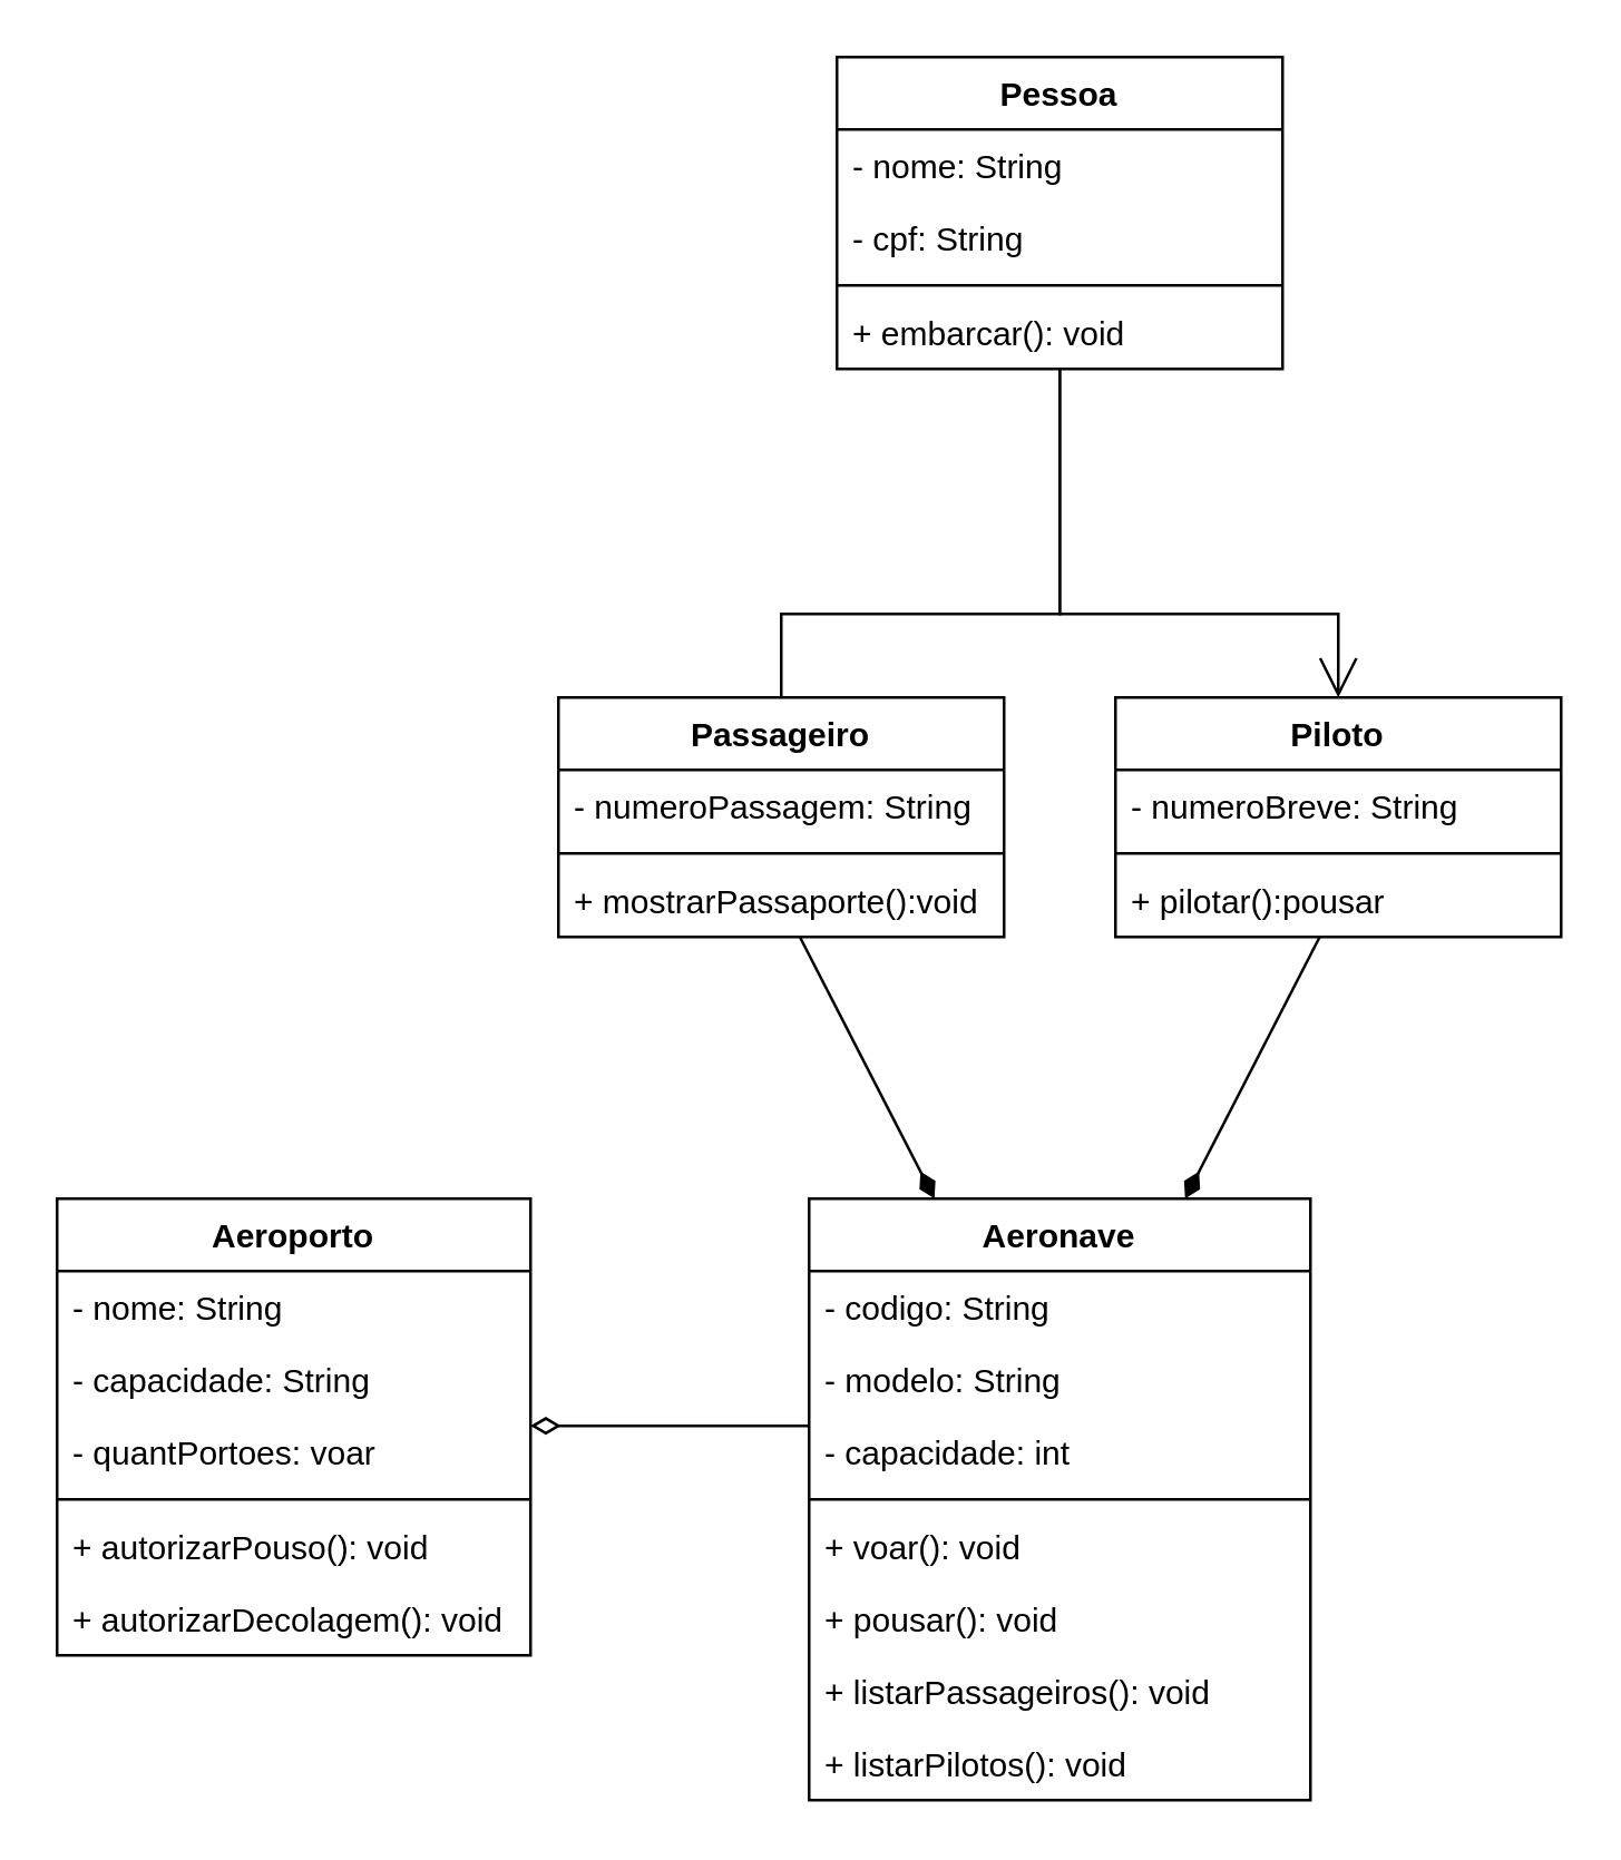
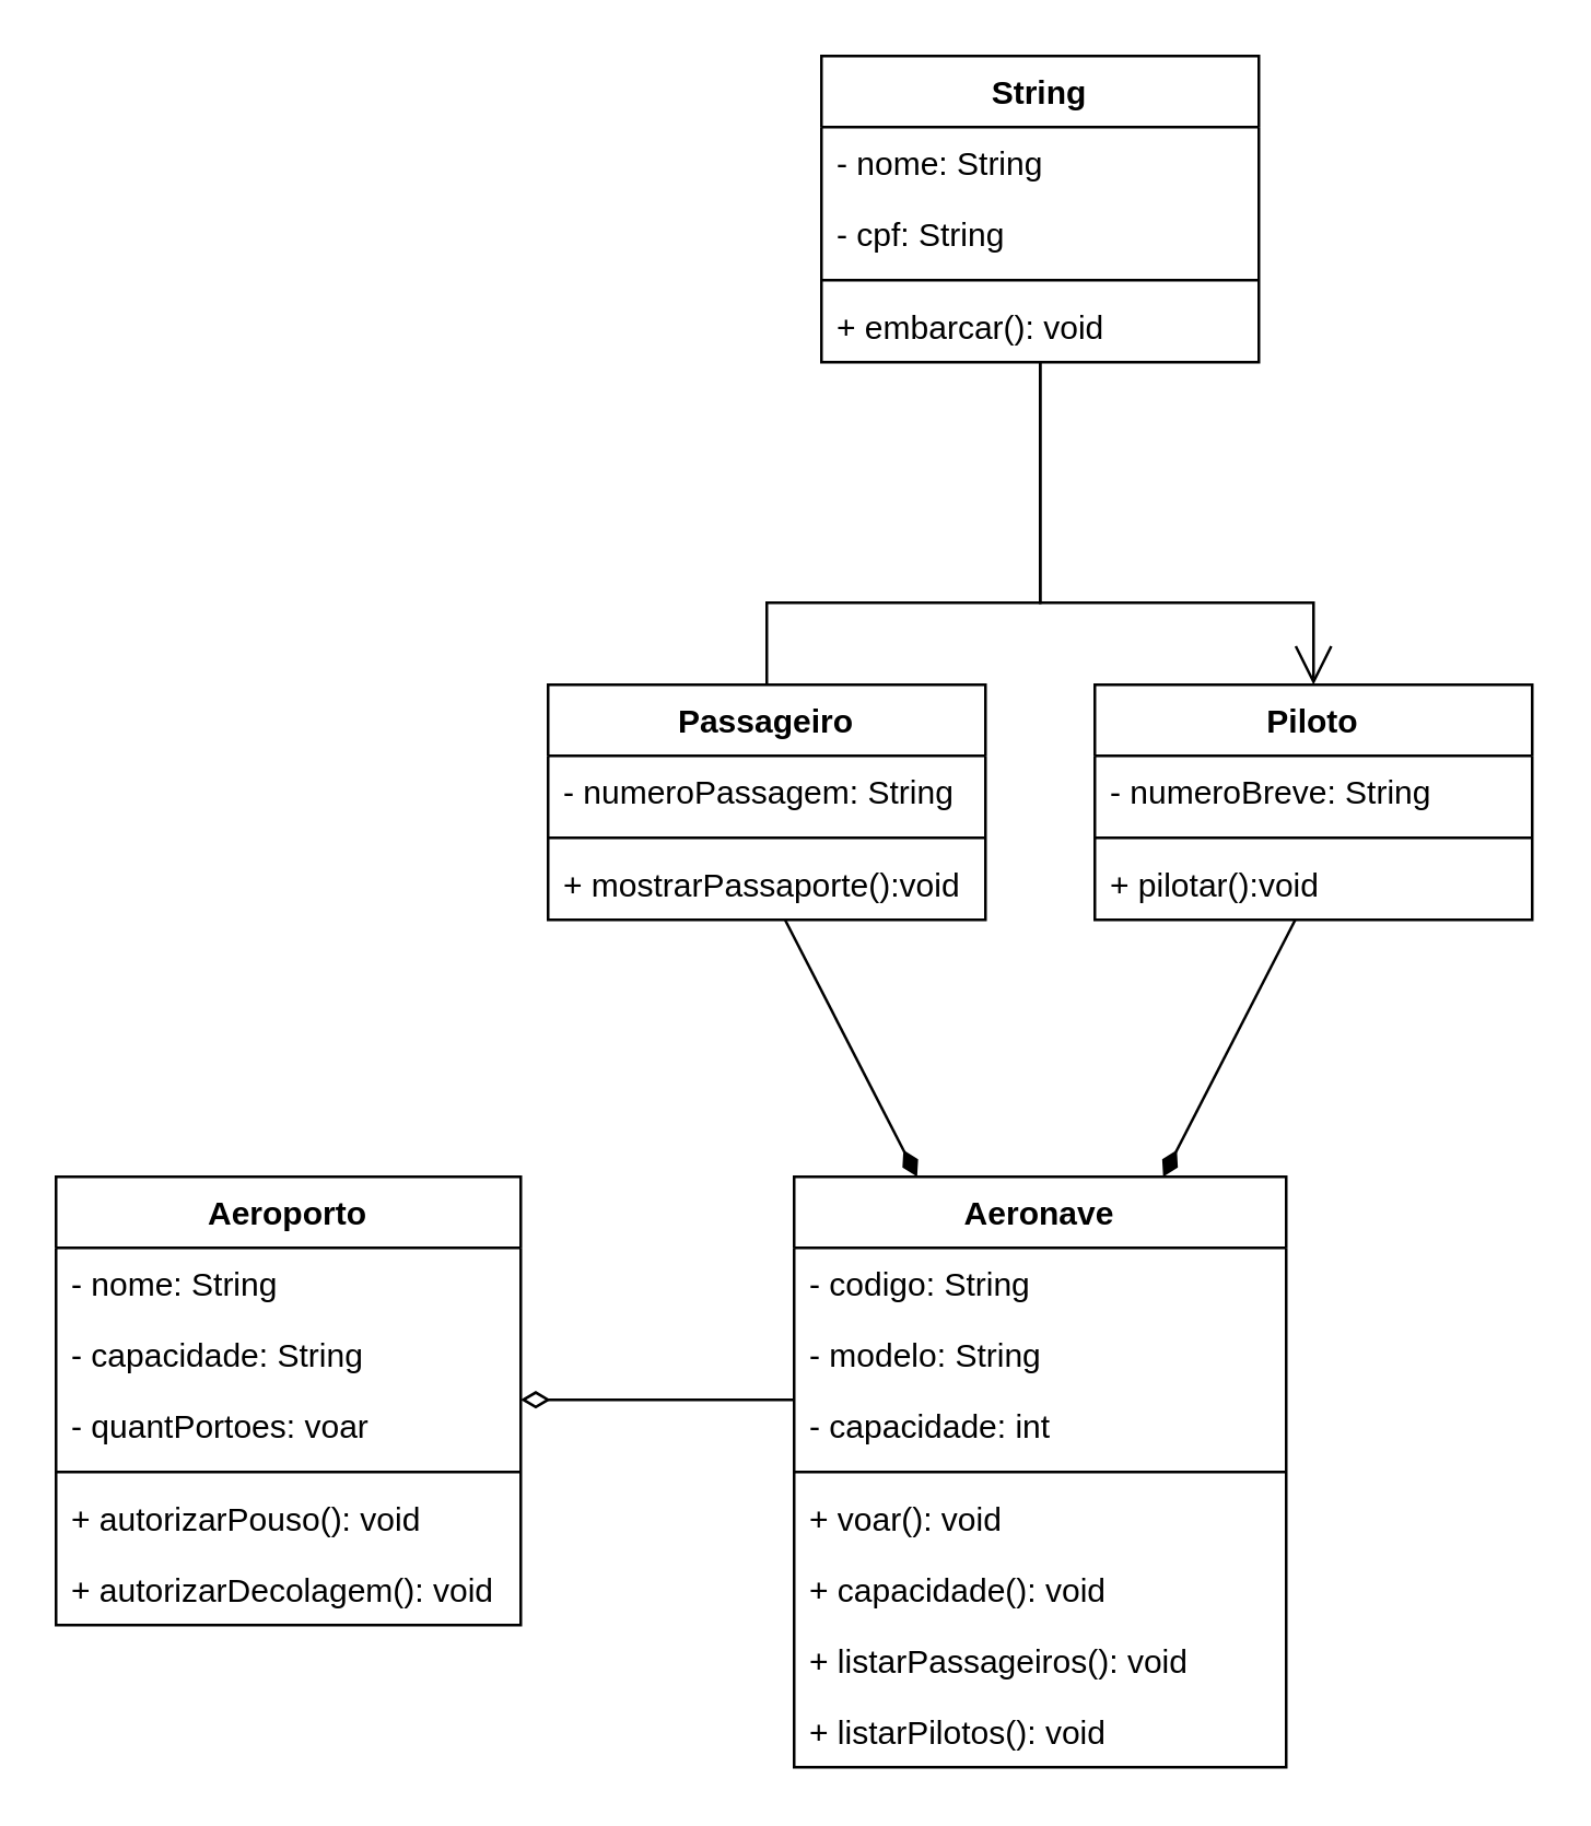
- <mxCell id="2" value="Pessoa" style="swimlane;fontStyle=1;align=center;verticalAlign=top;childLayout=stackLayout;horizontal=1;startSize=26;horizontalStack=0;resizeParent=1;resizeParentMax=0;resizeLast=0;collapsible=1;marginBottom=0;whiteSpace=wrap;html=1;" vertex="1" parent="1"><mxGeometry x="300" y="20" width="160" height="112" as="geometry" /></mxCell>
+ <mxCell id="2" value="String" style="swimlane;fontStyle=1;align=center;verticalAlign=top;childLayout=stackLayout;horizontal=1;startSize=26;horizontalStack=0;resizeParent=1;resizeParentMax=0;resizeLast=0;collapsible=1;marginBottom=0;whiteSpace=wrap;html=1;" vertex="1" parent="1"><mxGeometry x="300" y="20" width="160" height="112" as="geometry" /></mxCell>
- <mxCell id="14" value="+ pilotar():pousar" style="text;strokeColor=none;fillColor=none;align=left;verticalAlign=top;spacingLeft=4;spacingRight=4;overflow=hidden;rotatable=0;points=[[0,0.5],[1,0.5]];portConstraint=eastwest;whiteSpace=wrap;html=1;" vertex="1" parent="11"><mxGeometry y="60" width="160" height="26" as="geometry" /></mxCell>
+ <mxCell id="14" value="+ pilotar():void" style="text;strokeColor=none;fillColor=none;align=left;verticalAlign=top;spacingLeft=4;spacingRight=4;overflow=hidden;rotatable=0;points=[[0,0.5],[1,0.5]];portConstraint=eastwest;whiteSpace=wrap;html=1;" vertex="1" parent="11"><mxGeometry y="60" width="160" height="26" as="geometry" /></mxCell>
- <mxCell id="23" value="+ pousar(): void" style="text;strokeColor=none;fillColor=none;align=left;verticalAlign=top;spacingLeft=4;spacingRight=4;overflow=hidden;rotatable=0;points=[[0,0.5],[1,0.5]];portConstraint=eastwest;whiteSpace=wrap;html=1;" vertex="1" parent="17"><mxGeometry y="138" width="180" height="26" as="geometry" /></mxCell>
+ <mxCell id="23" value="+ capacidade(): void" style="text;strokeColor=none;fillColor=none;align=left;verticalAlign=top;spacingLeft=4;spacingRight=4;overflow=hidden;rotatable=0;points=[[0,0.5],[1,0.5]];portConstraint=eastwest;whiteSpace=wrap;html=1;" vertex="1" parent="17"><mxGeometry y="138" width="180" height="26" as="geometry" /></mxCell>
